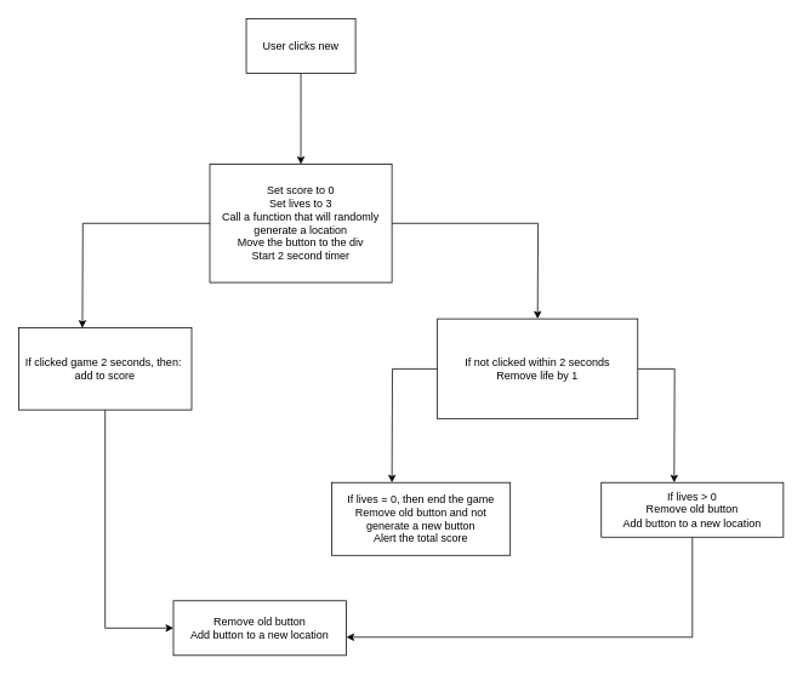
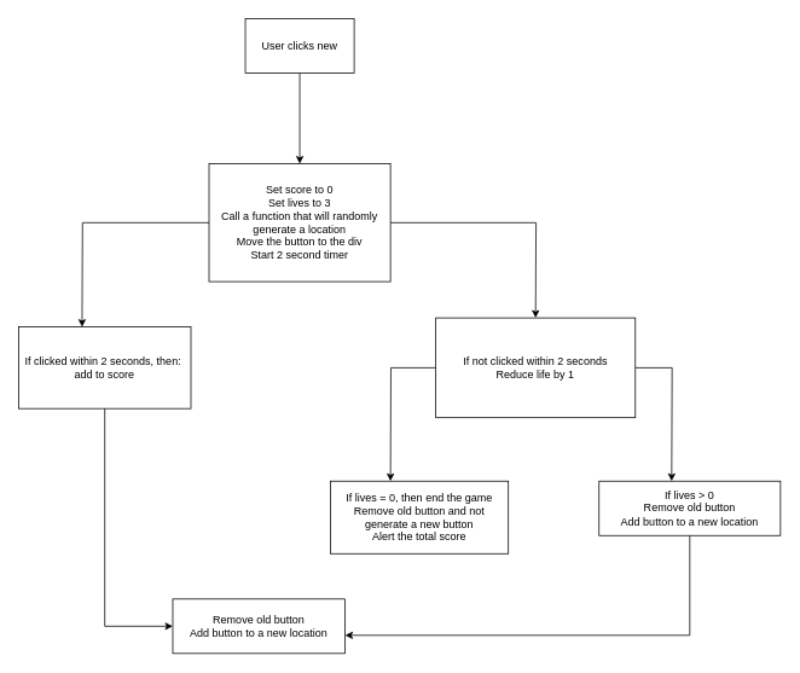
- <mxCell id="8" value="If clicked game 2 seconds, then:&amp;nbsp;&lt;br&gt;add to score&lt;br&gt;" style="rounded=0;whiteSpace=wrap;html=1;" vertex="1" parent="1"><mxGeometry x="20" y="360" width="190" height="90" as="geometry" /></mxCell>
+ <mxCell id="8" value="If clicked within 2 seconds, then:&amp;nbsp;&lt;br&gt;add to score&lt;br&gt;" style="rounded=0;whiteSpace=wrap;html=1;" vertex="1" parent="1"><mxGeometry x="20" y="360" width="190" height="90" as="geometry" /></mxCell>
- <mxCell id="11" value="If not clicked within 2 seconds&lt;br&gt;Remove life by 1&lt;br&gt;" style="rounded=0;whiteSpace=wrap;html=1;" vertex="1" parent="1"><mxGeometry x="480" y="350" width="220" height="110" as="geometry" /></mxCell>
+ <mxCell id="11" value="If not clicked within 2 seconds&lt;br&gt;Reduce life by 1&lt;br&gt;" style="rounded=0;whiteSpace=wrap;html=1;" vertex="1" parent="1"><mxGeometry x="480" y="350" width="220" height="110" as="geometry" /></mxCell>
